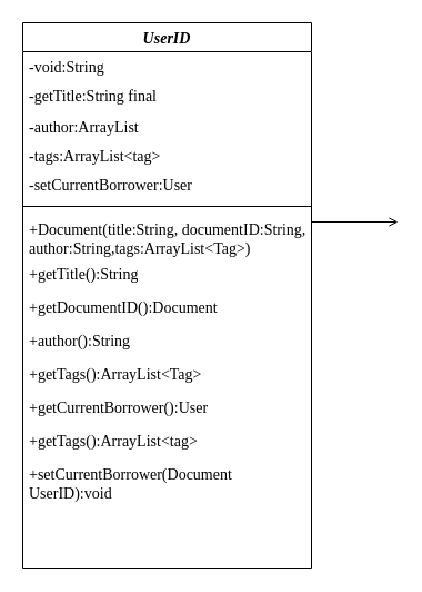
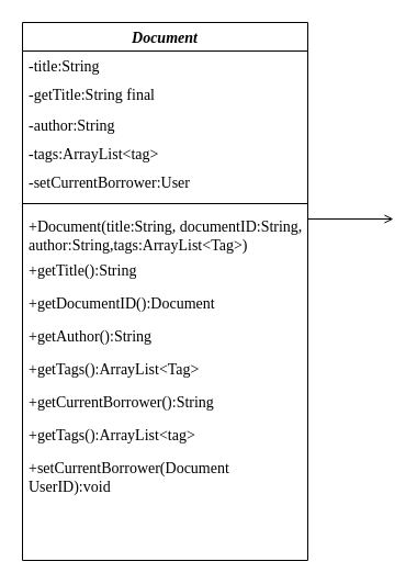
- <mxCell id="2" value="UserID" style="swimlane;fontStyle=3;align=center;verticalAlign=top;childLayout=stackLayout;horizontal=1;startSize=26;horizontalStack=0;resizeParent=1;resizeLast=0;collapsible=1;marginBottom=0;rounded=0;shadow=0;strokeWidth=1;whiteSpace=wrap;fontSize=14;fontFamily=Mali;" parent="1" vertex="1"><mxGeometry x="20" y="20" width="260" height="490" as="geometry"><mxRectangle x="220" y="120" width="160" height="26" as="alternateBounds" /></mxGeometry></mxCell>
+ <mxCell id="2" value="Document" style="swimlane;fontStyle=3;align=center;verticalAlign=top;childLayout=stackLayout;horizontal=1;startSize=26;horizontalStack=0;resizeParent=1;resizeLast=0;collapsible=1;marginBottom=0;rounded=0;shadow=0;strokeWidth=1;whiteSpace=wrap;fontSize=14;fontFamily=Mali;" parent="1" vertex="1"><mxGeometry x="20" y="20" width="260" height="490" as="geometry"><mxRectangle x="220" y="120" width="160" height="26" as="alternateBounds" /></mxGeometry></mxCell>
- <mxCell id="3" value="-void:String" style="text;align=left;verticalAlign=top;spacingLeft=4;spacingRight=4;overflow=hidden;rotatable=0;points=[[0,0.5],[1,0.5]];portConstraint=eastwest;rounded=0;shadow=0;html=0;whiteSpace=wrap;fontSize=14;fontFamily=Mali;" parent="2" vertex="1"><mxGeometry y="26" width="260" height="26" as="geometry" /></mxCell>
+ <mxCell id="3" value="-title:String" style="text;align=left;verticalAlign=top;spacingLeft=4;spacingRight=4;overflow=hidden;rotatable=0;points=[[0,0.5],[1,0.5]];portConstraint=eastwest;rounded=0;shadow=0;html=0;whiteSpace=wrap;fontSize=14;fontFamily=Mali;" parent="2" vertex="1"><mxGeometry y="26" width="260" height="26" as="geometry" /></mxCell>
- <mxCell id="5" value="-author:ArrayList" style="text;align=left;verticalAlign=top;spacingLeft=4;spacingRight=4;overflow=hidden;rotatable=0;points=[[0,0.5],[1,0.5]];portConstraint=eastwest;rounded=0;shadow=0;html=0;whiteSpace=wrap;fontSize=14;fontFamily=Mali;" parent="2" vertex="1"><mxGeometry y="80" width="260" height="26" as="geometry" /></mxCell>
+ <mxCell id="5" value="-author:String" style="text;align=left;verticalAlign=top;spacingLeft=4;spacingRight=4;overflow=hidden;rotatable=0;points=[[0,0.5],[1,0.5]];portConstraint=eastwest;rounded=0;shadow=0;html=0;whiteSpace=wrap;fontSize=14;fontFamily=Mali;" parent="2" vertex="1"><mxGeometry y="80" width="260" height="26" as="geometry" /></mxCell>
- <mxCell id="12" value="+author():String" style="text;align=left;verticalAlign=top;spacingLeft=4;spacingRight=4;overflow=hidden;rotatable=0;points=[[0,0.5],[1,0.5]];portConstraint=eastwest;whiteSpace=wrap;fontSize=14;fontFamily=Mali;" vertex="1" parent="2"><mxGeometry y="272" width="260" height="30" as="geometry" /></mxCell>
+ <mxCell id="12" value="+getAuthor():String" style="text;align=left;verticalAlign=top;spacingLeft=4;spacingRight=4;overflow=hidden;rotatable=0;points=[[0,0.5],[1,0.5]];portConstraint=eastwest;whiteSpace=wrap;fontSize=14;fontFamily=Mali;" vertex="1" parent="2"><mxGeometry y="272" width="260" height="30" as="geometry" /></mxCell>
- <mxCell id="14" value="+getCurrentBorrower():User" style="text;align=left;verticalAlign=top;spacingLeft=4;spacingRight=4;overflow=hidden;rotatable=0;points=[[0,0.5],[1,0.5]];portConstraint=eastwest;whiteSpace=wrap;fontSize=14;fontFamily=Mali;" vertex="1" parent="2"><mxGeometry y="332" width="260" height="30" as="geometry" /></mxCell>
+ <mxCell id="14" value="+getCurrentBorrower():String" style="text;align=left;verticalAlign=top;spacingLeft=4;spacingRight=4;overflow=hidden;rotatable=0;points=[[0,0.5],[1,0.5]];portConstraint=eastwest;whiteSpace=wrap;fontSize=14;fontFamily=Mali;" vertex="1" parent="2"><mxGeometry y="332" width="260" height="30" as="geometry" /></mxCell>
